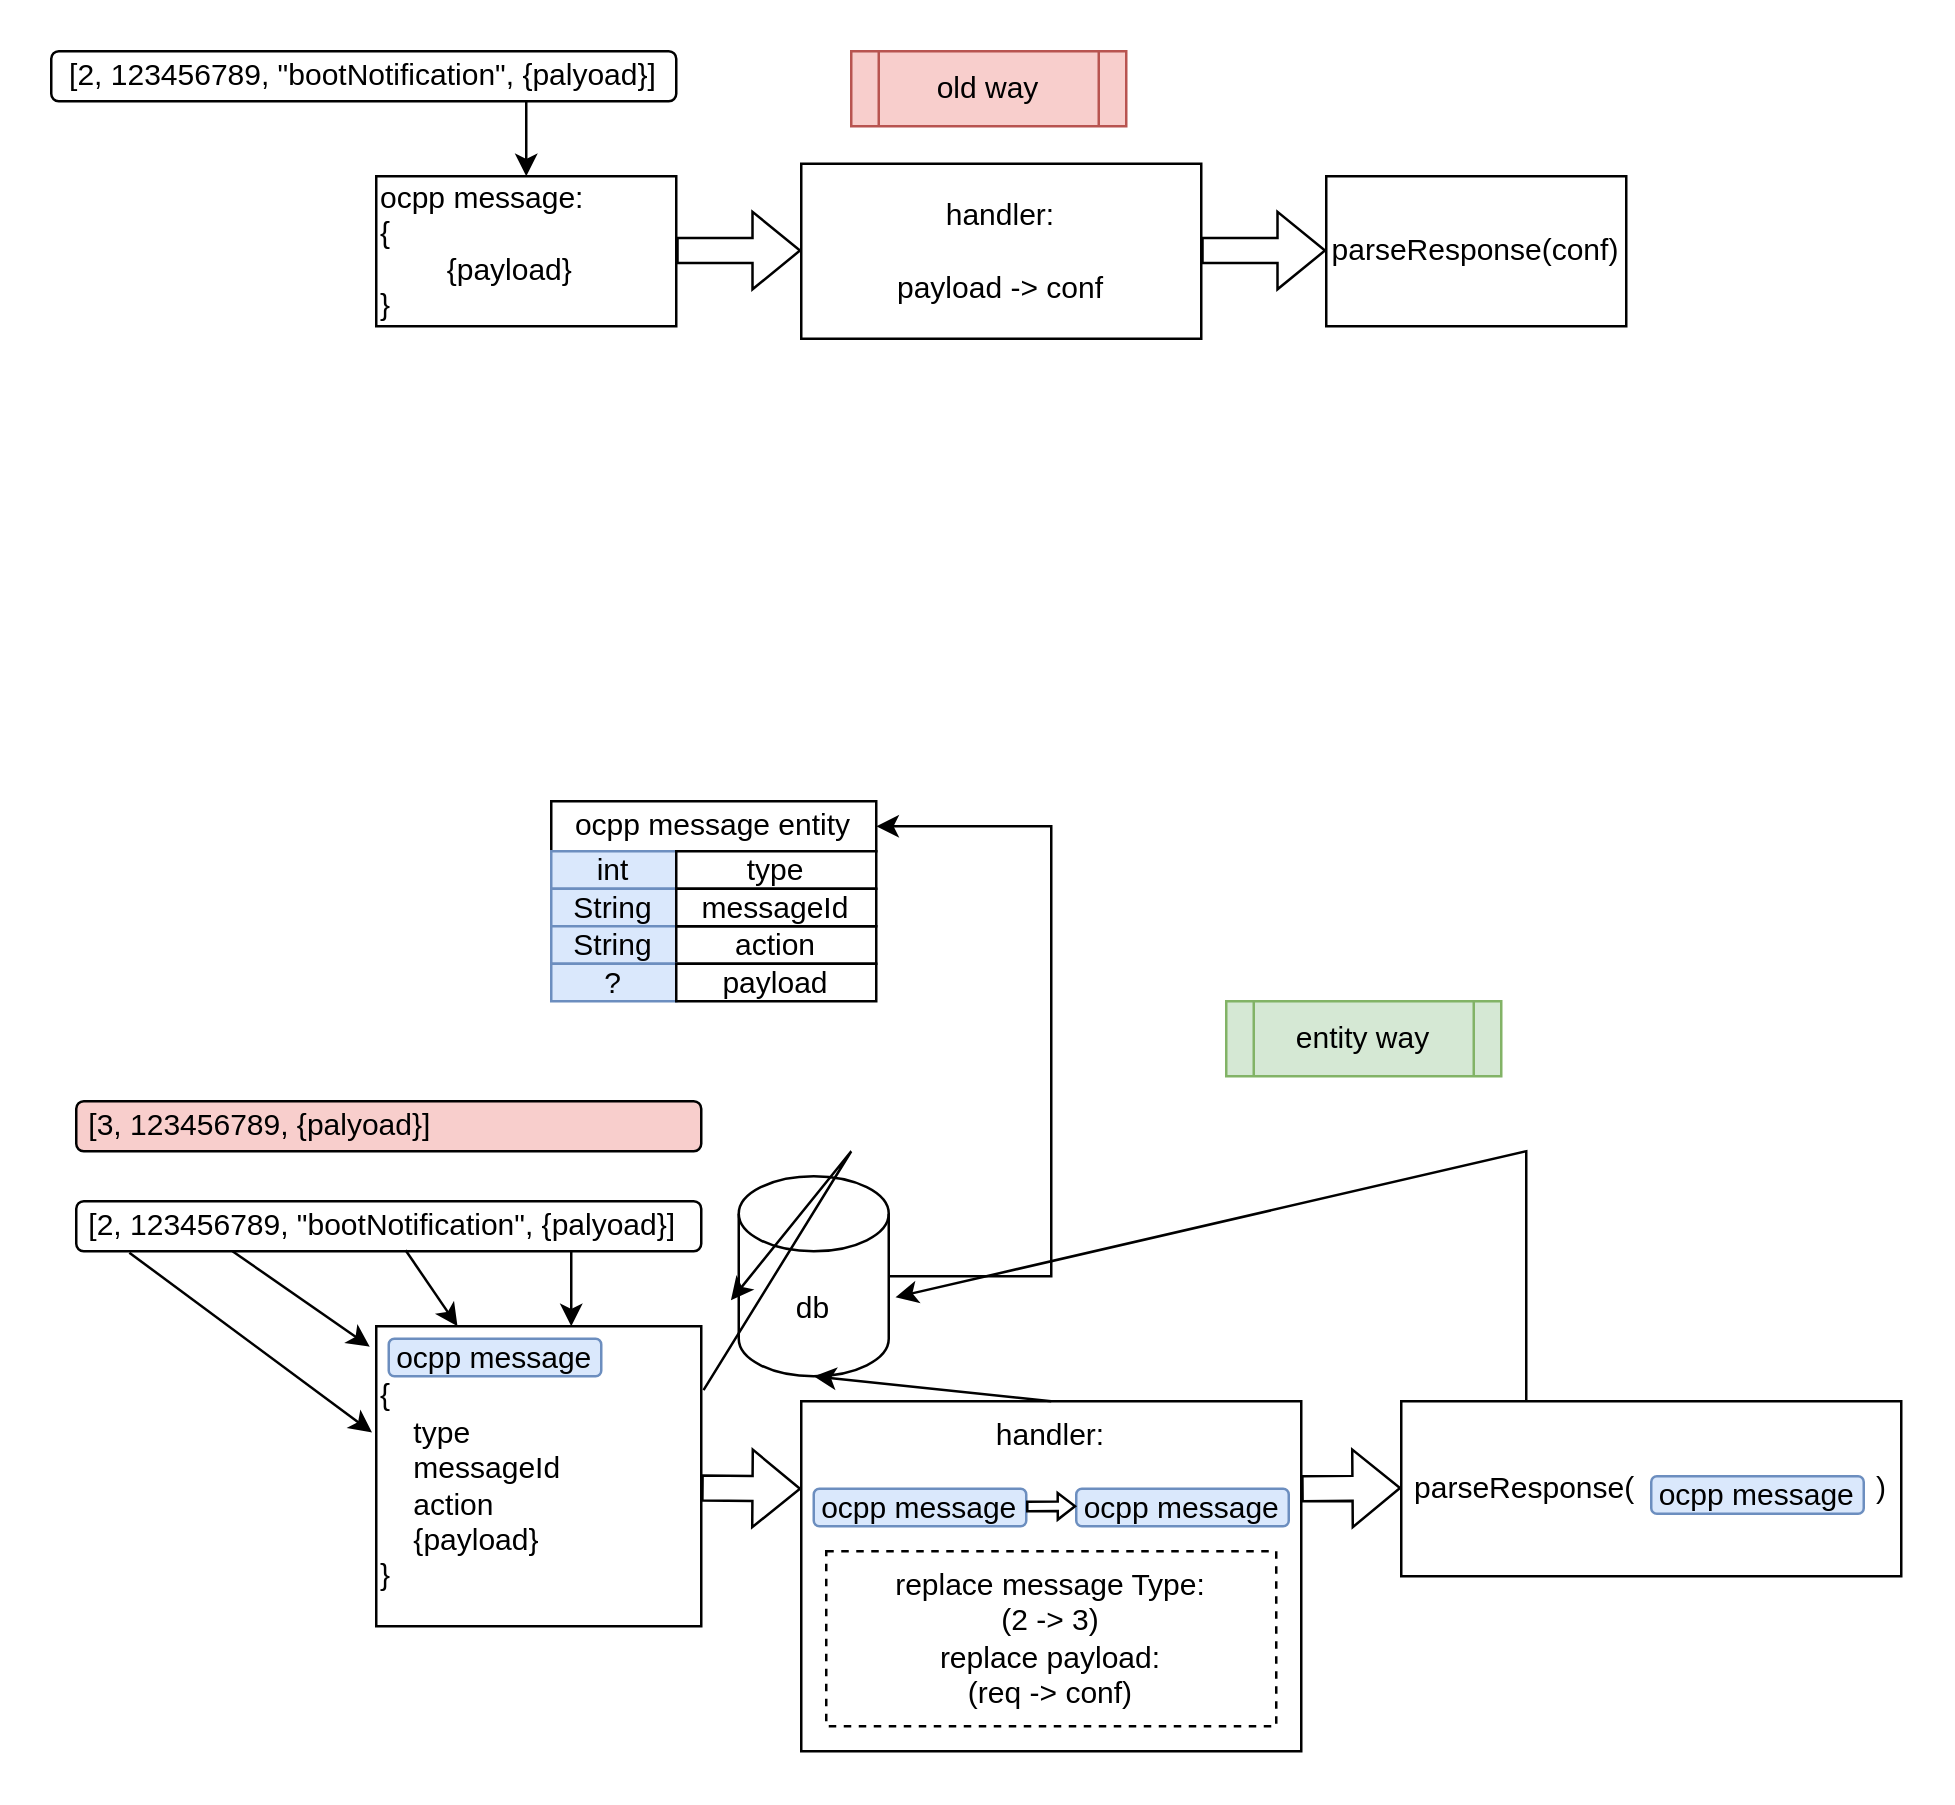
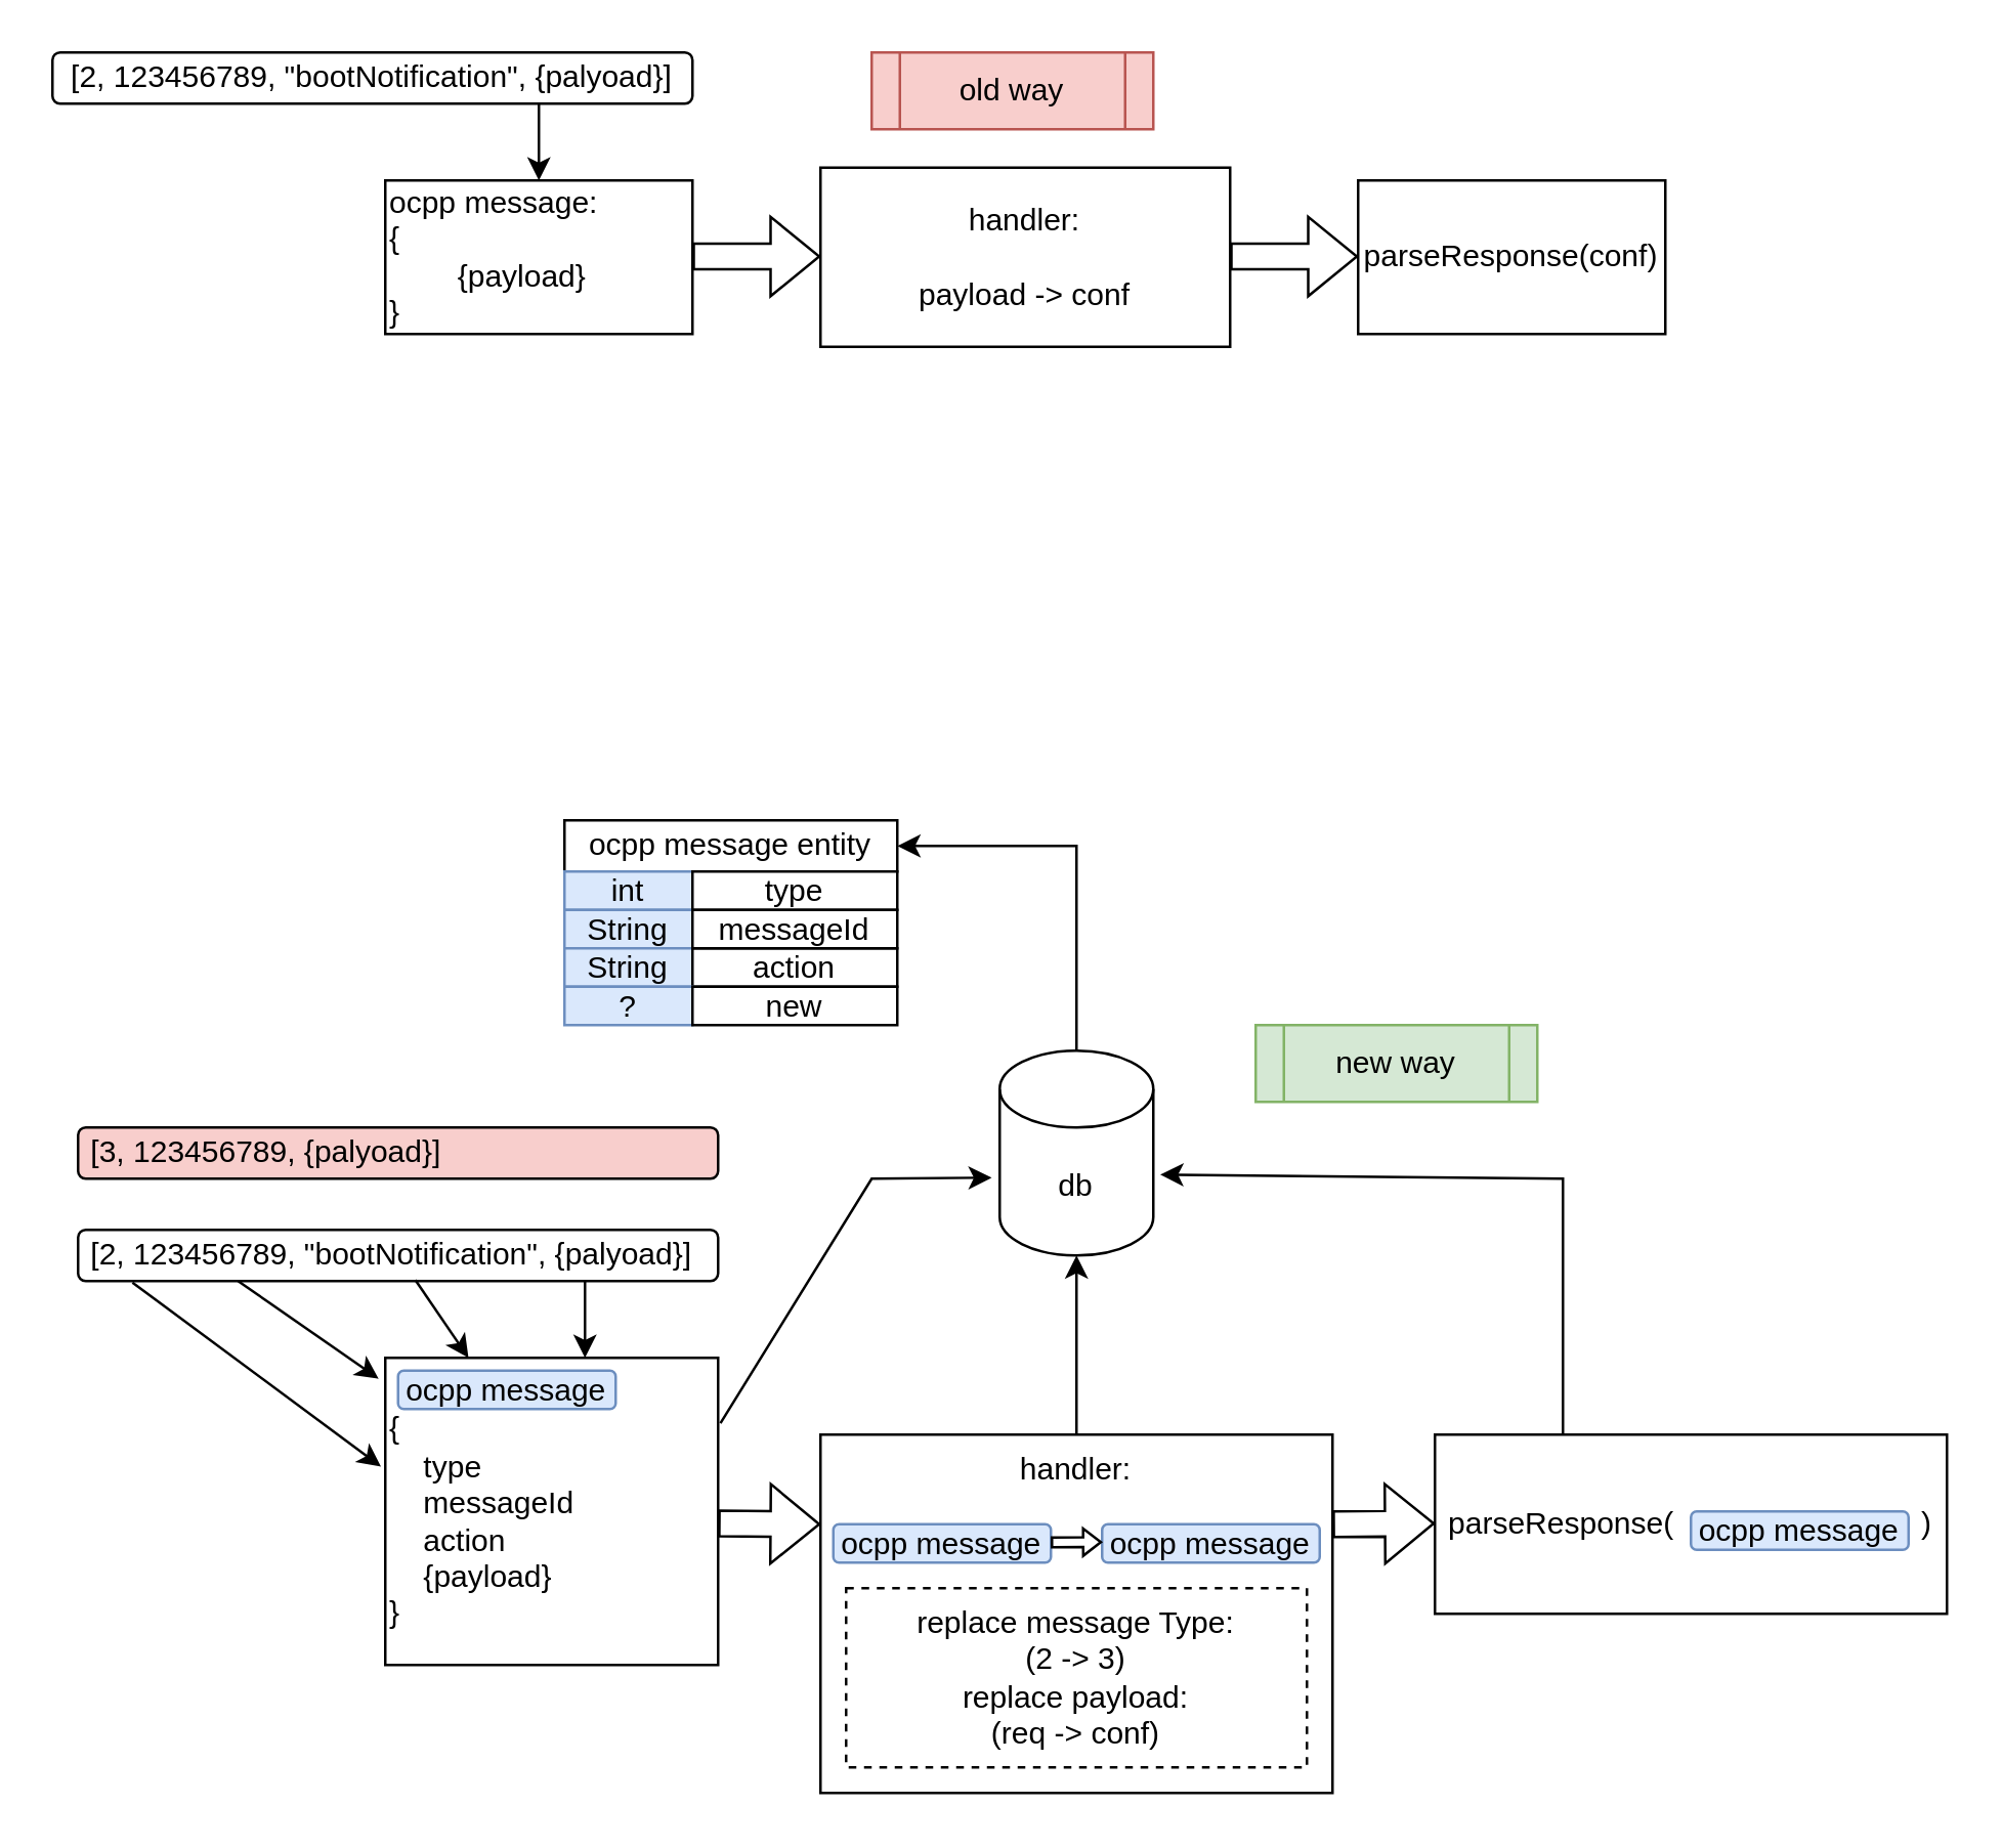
- <mxCell id="35" value="payload" style="rounded=0;whiteSpace=wrap;html=1;align=center;" parent="1" vertex="1"><mxGeometry x="270" y="385" width="80" height="15" as="geometry" /></mxCell>
+ <mxCell id="35" value="new" style="rounded=0;whiteSpace=wrap;html=1;align=center;" parent="1" vertex="1"><mxGeometry x="270" y="385" width="80" height="15" as="geometry" /></mxCell>
- <mxCell id="22" value="entity way" style="shape=process;whiteSpace=wrap;html=1;backgroundOutline=1;fillColor=#d5e8d4;strokeColor=#82b366;" parent="1" vertex="1"><mxGeometry x="490" y="400" width="110" height="30" as="geometry" /></mxCell>
+ <mxCell id="22" value="new way" style="shape=process;whiteSpace=wrap;html=1;backgroundOutline=1;fillColor=#d5e8d4;strokeColor=#82b366;" parent="1" vertex="1"><mxGeometry x="490" y="400" width="110" height="30" as="geometry" /></mxCell>
- <mxCell id="13" value="db" style="shape=cylinder3;whiteSpace=wrap;html=1;boundedLbl=1;backgroundOutline=1;size=15;" parent="1" vertex="1"><mxGeometry x="295" y="470" width="60" height="80" as="geometry" /></mxCell>
+ <mxCell id="13" value="db" style="shape=cylinder3;whiteSpace=wrap;html=1;boundedLbl=1;backgroundOutline=1;size=15;" parent="1" vertex="1"><mxGeometry x="390" y="410" width="60" height="80" as="geometry" /></mxCell>
